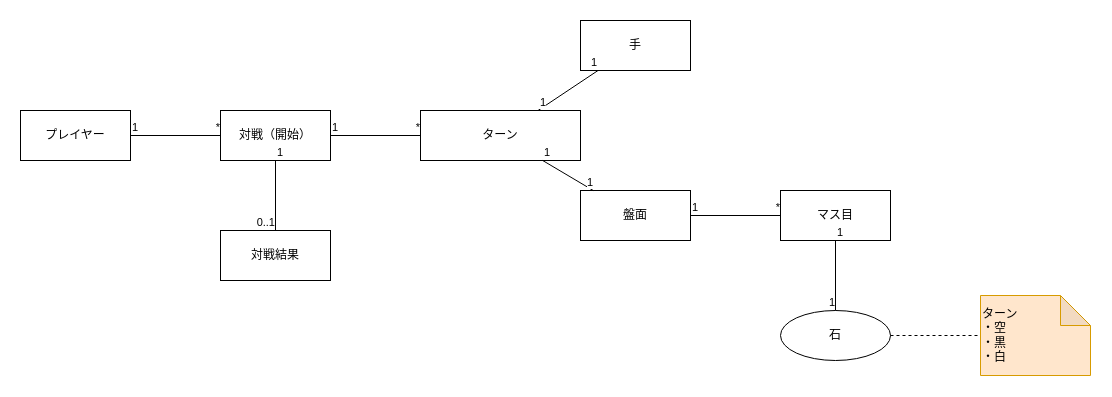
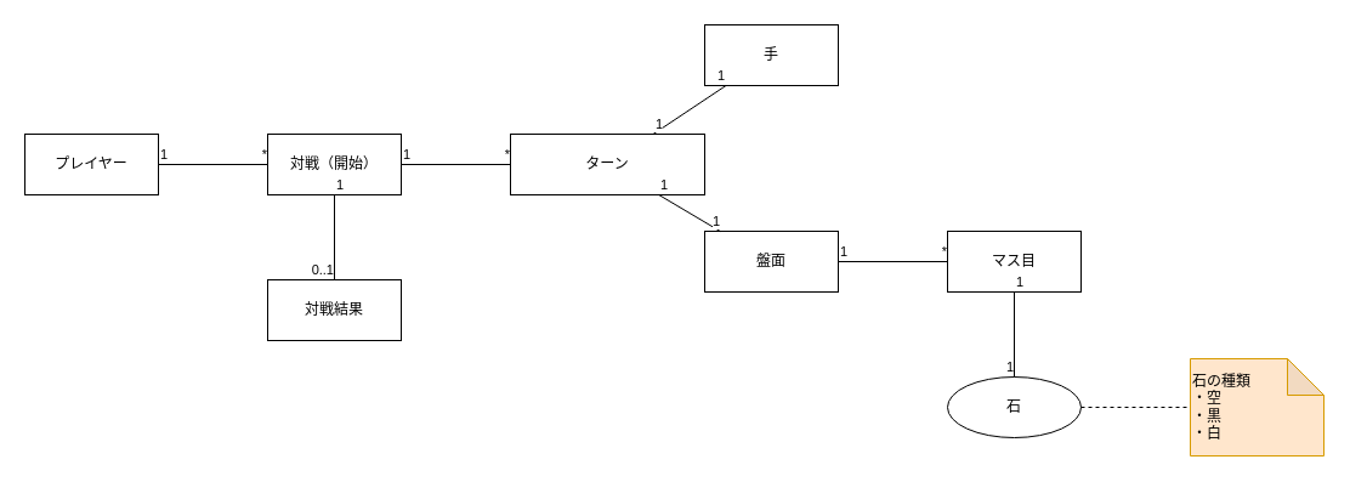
- <mxCell id="31" value="ターン&lt;div&gt;・空&lt;/div&gt;&lt;div&gt;・黒&lt;/div&gt;&lt;div&gt;・白&lt;/div&gt;" style="shape=note;whiteSpace=wrap;html=1;backgroundOutline=1;darkOpacity=0.05;fillColor=#ffe6cc;strokeColor=#d79b00;align=left;" vertex="1" parent="1"><mxGeometry x="980" y="295" width="110" height="80" as="geometry" /></mxCell>
+ <mxCell id="31" value="石の種類&lt;div&gt;・空&lt;/div&gt;&lt;div&gt;・黒&lt;/div&gt;&lt;div&gt;・白&lt;/div&gt;" style="shape=note;whiteSpace=wrap;html=1;backgroundOutline=1;darkOpacity=0.05;fillColor=#ffe6cc;strokeColor=#d79b00;align=left;" vertex="1" parent="1"><mxGeometry x="980" y="295" width="110" height="80" as="geometry" /></mxCell>
